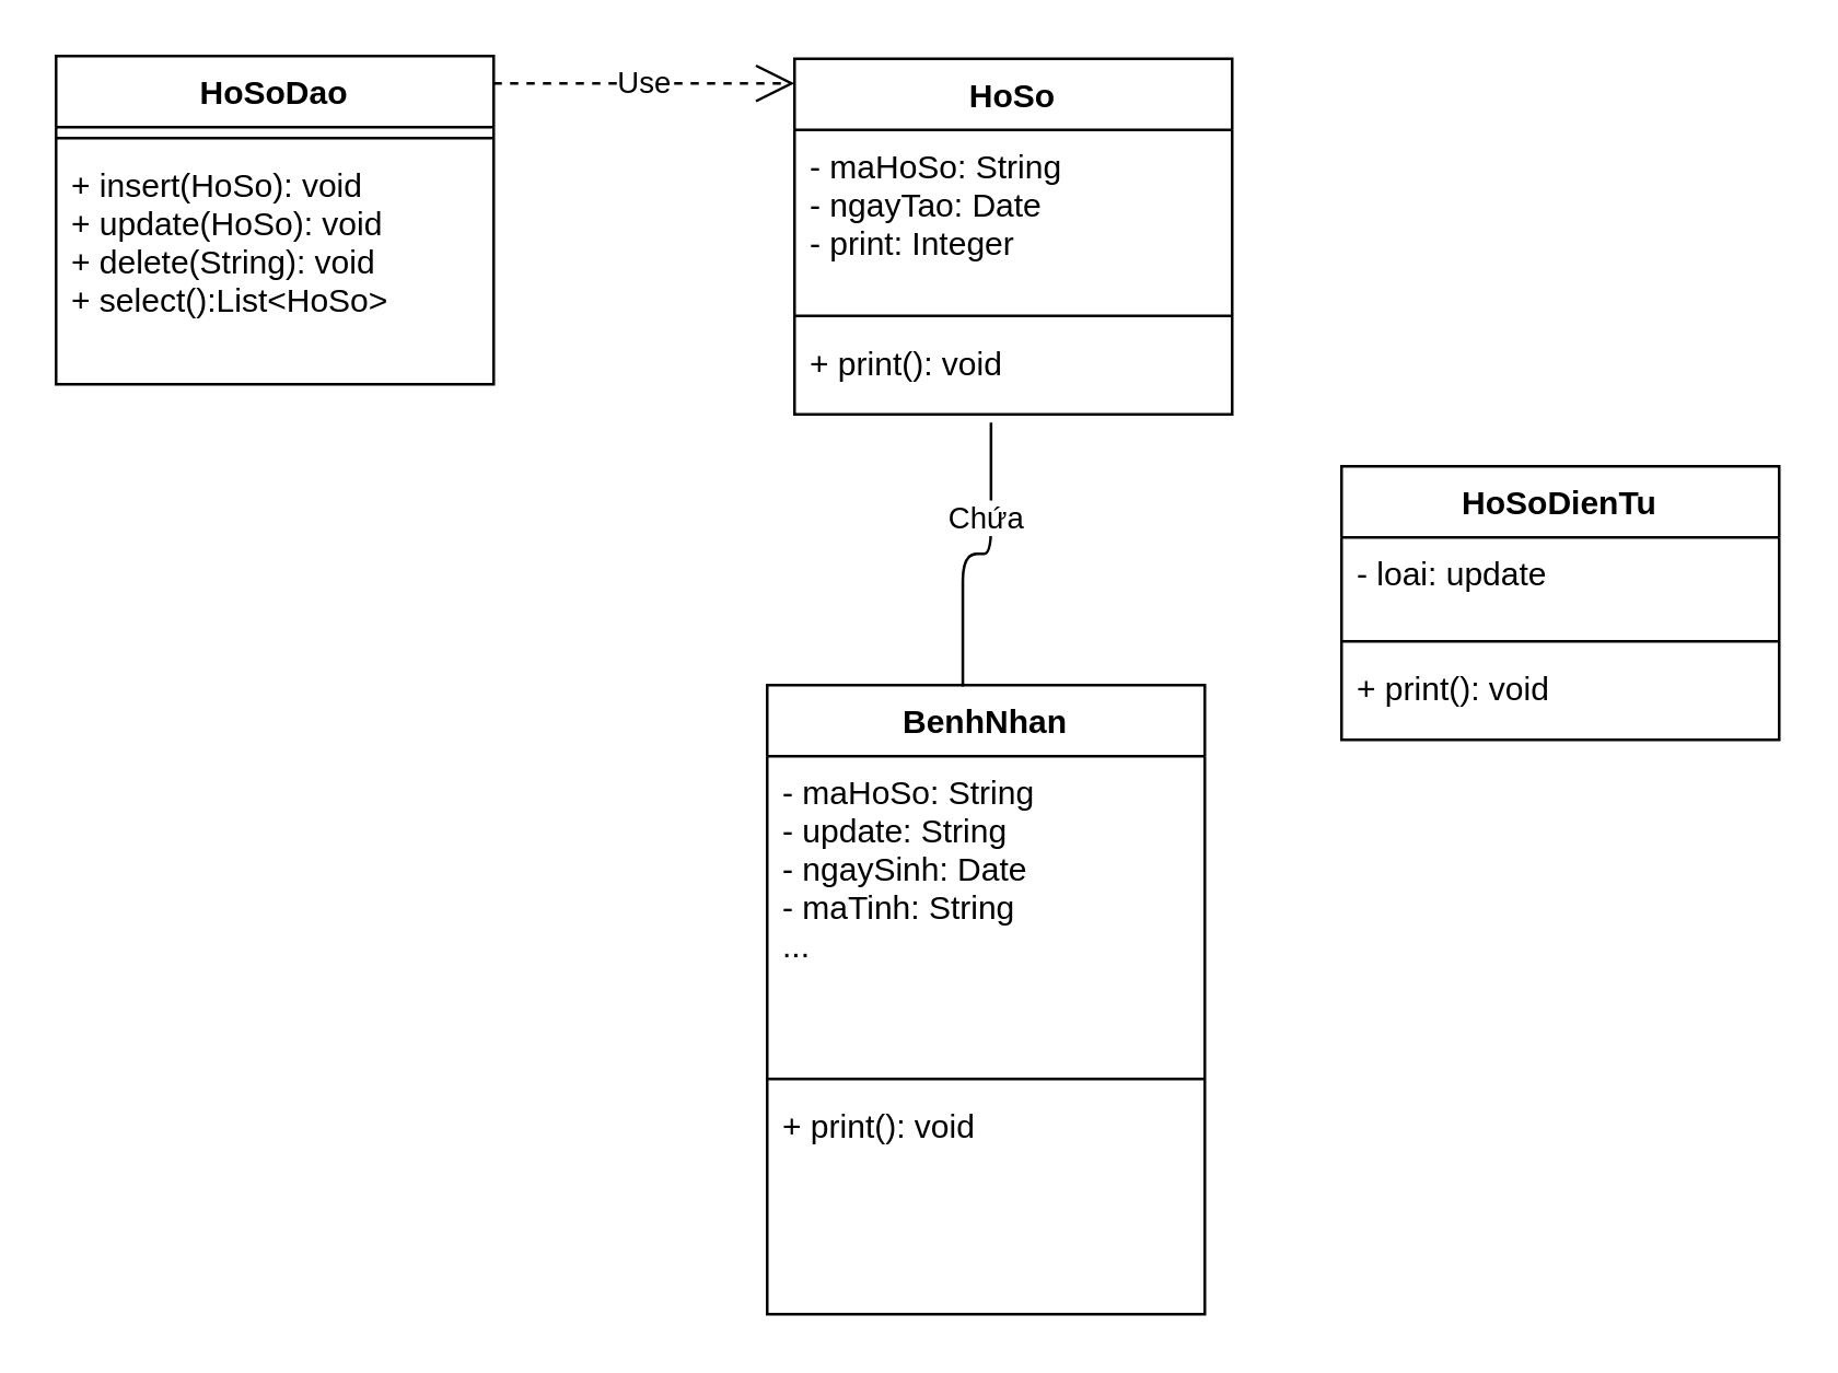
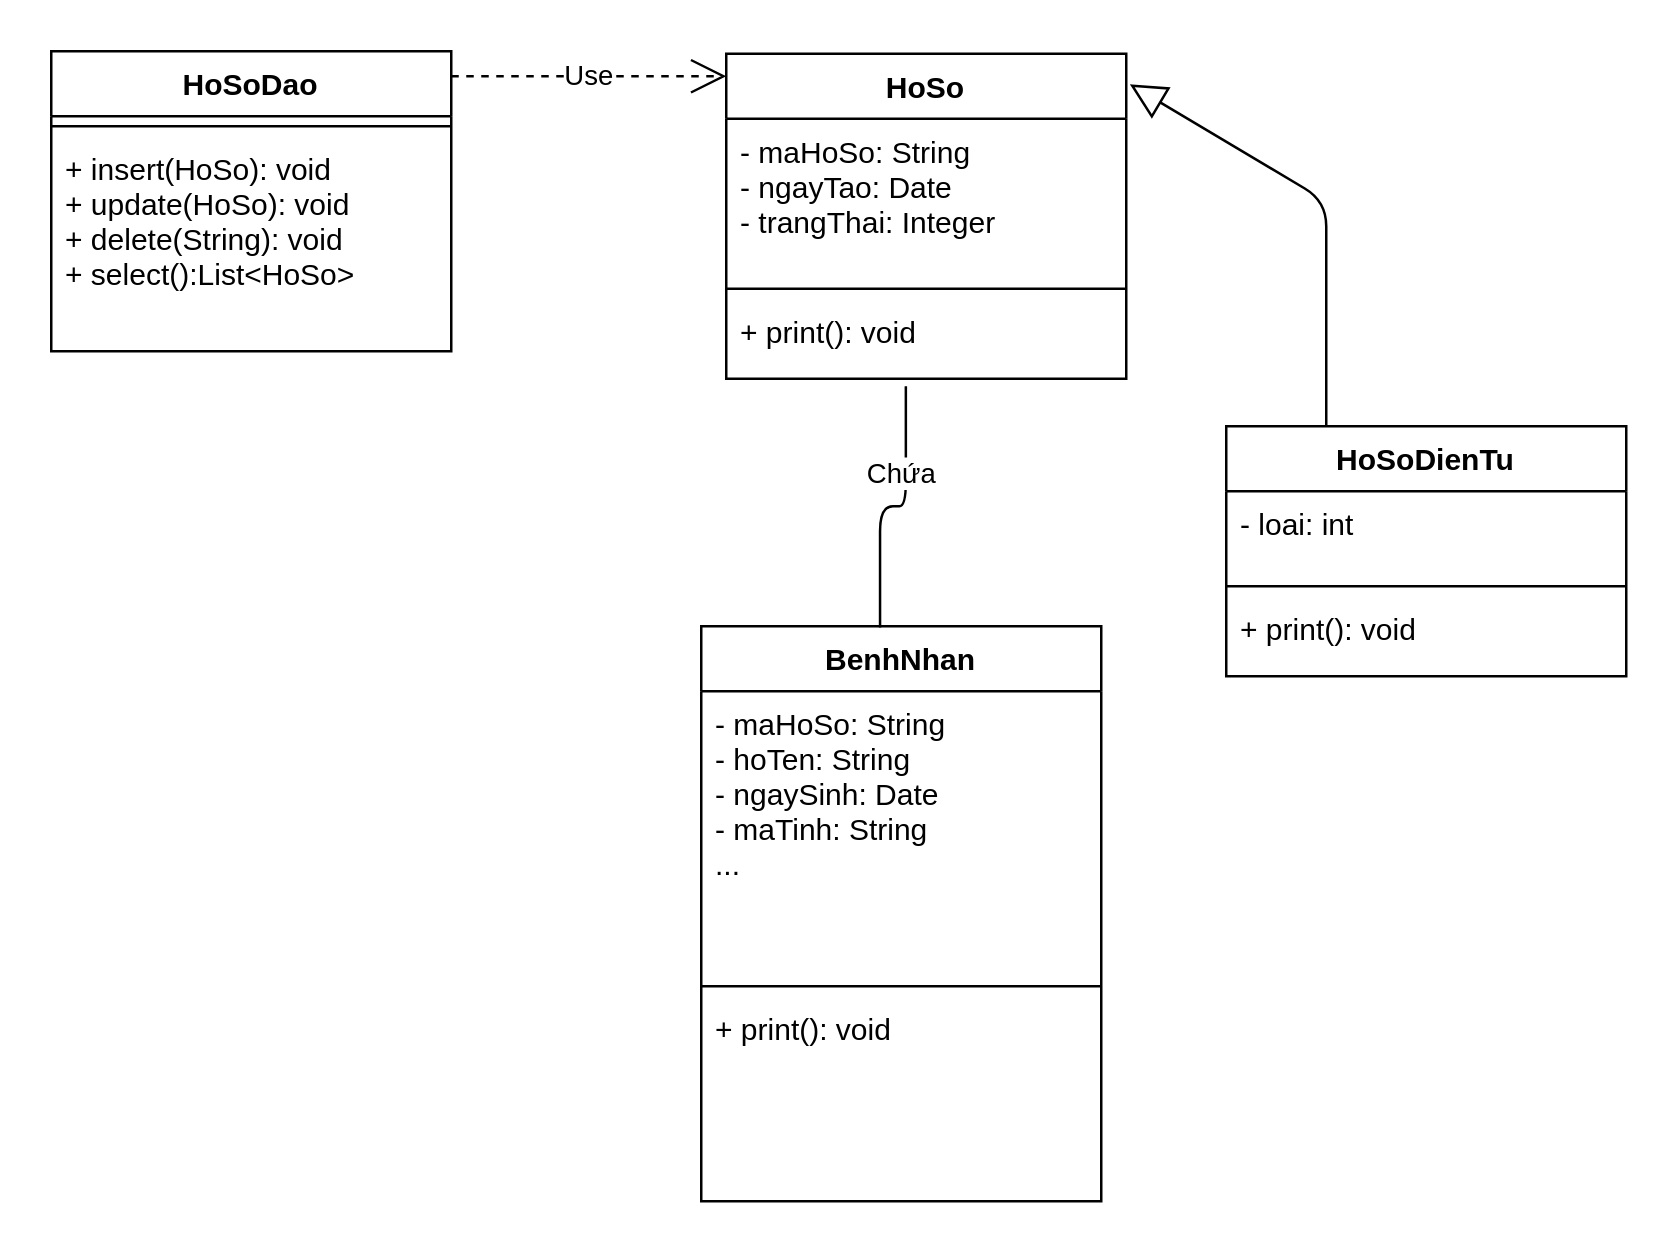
- <mxCell id="6" value="- maHoSo: String&#10;- ngayTao: Date&#10;- print: Integer&#10;" style="text;strokeColor=none;fillColor=none;align=left;verticalAlign=top;spacingLeft=4;spacingRight=4;overflow=hidden;rotatable=0;points=[[0,0.5],[1,0.5]];portConstraint=eastwest;" vertex="1" parent="5"><mxGeometry y="26" width="160" height="64" as="geometry" /></mxCell>
+ <mxCell id="6" value="- maHoSo: String&#10;- ngayTao: Date&#10;- trangThai: Integer&#10;" style="text;strokeColor=none;fillColor=none;align=left;verticalAlign=top;spacingLeft=4;spacingRight=4;overflow=hidden;rotatable=0;points=[[0,0.5],[1,0.5]];portConstraint=eastwest;" vertex="1" parent="5"><mxGeometry y="26" width="160" height="64" as="geometry" /></mxCell>
+ <mxCell id="13" value="" style="endArrow=block;html=1;endFill=0;edgeStyle=none;endSize=12;labelBackgroundColor=none;align=left;entryX=1.009;entryY=0.094;entryDx=0;entryDy=0;entryPerimeter=0;exitX=0.25;exitY=0;exitDx=0;exitDy=0;" edge="1" source="9" target="5" parent="1"><mxGeometry relative="1" as="geometry"><Array as="points"><mxPoint x="530" y="80" /></Array></mxGeometry></mxCell>
- <mxCell id="10" value="- loai: update" style="text;strokeColor=none;fillColor=none;align=left;verticalAlign=top;spacingLeft=4;spacingRight=4;overflow=hidden;rotatable=0;points=[[0,0.5],[1,0.5]];portConstraint=eastwest;" vertex="1" parent="9"><mxGeometry y="26" width="160" height="34" as="geometry" /></mxCell>
+ <mxCell id="10" value="- loai: int" style="text;strokeColor=none;fillColor=none;align=left;verticalAlign=top;spacingLeft=4;spacingRight=4;overflow=hidden;rotatable=0;points=[[0,0.5],[1,0.5]];portConstraint=eastwest;" vertex="1" parent="9"><mxGeometry y="26" width="160" height="34" as="geometry" /></mxCell>
- <mxCell id="16" value="- maHoSo: String&#10;- update: String&#10;- ngaySinh: Date&#10;- maTinh: String&#10;..." style="text;strokeColor=none;fillColor=none;align=left;verticalAlign=top;spacingLeft=4;spacingRight=4;overflow=hidden;rotatable=0;points=[[0,0.5],[1,0.5]];portConstraint=eastwest;" vertex="1" parent="15"><mxGeometry y="26" width="160" height="114" as="geometry" /></mxCell>
+ <mxCell id="16" value="- maHoSo: String&#10;- hoTen: String&#10;- ngaySinh: Date&#10;- maTinh: String&#10;..." style="text;strokeColor=none;fillColor=none;align=left;verticalAlign=top;spacingLeft=4;spacingRight=4;overflow=hidden;rotatable=0;points=[[0,0.5],[1,0.5]];portConstraint=eastwest;" vertex="1" parent="15"><mxGeometry y="26" width="160" height="114" as="geometry" /></mxCell>
